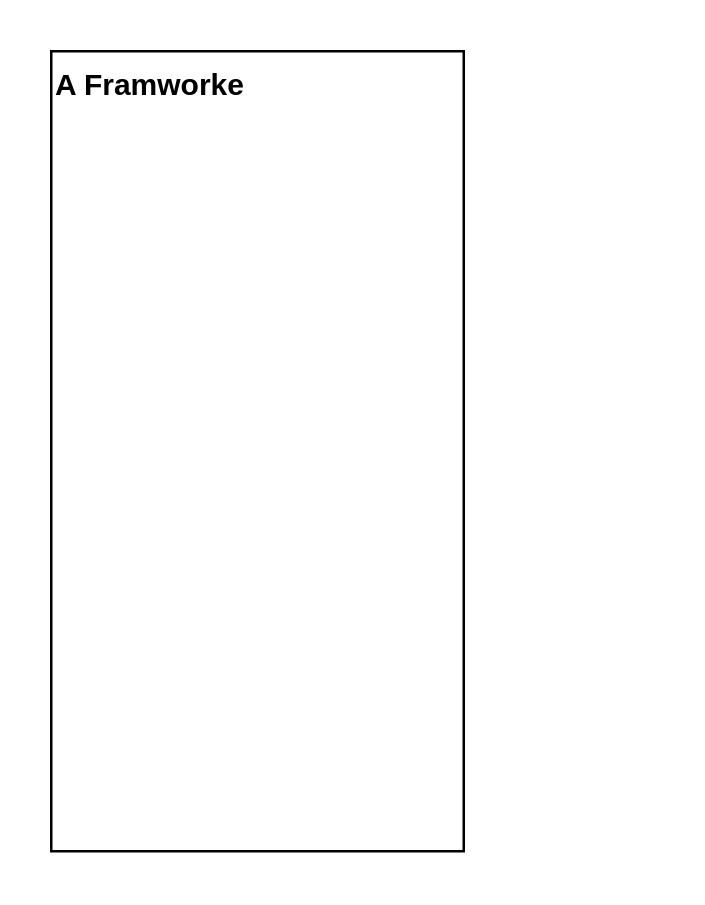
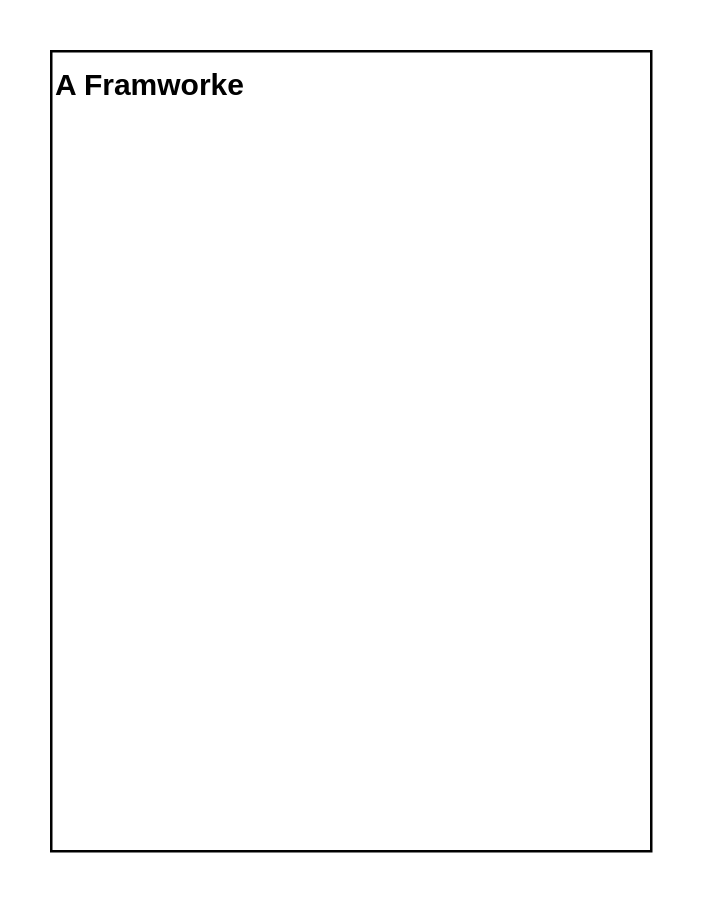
- <mxCell id="2" value="&lt;b&gt;A Framworke&lt;/b&gt;" style="rounded=0;whiteSpace=wrap;html=1;align=left;verticalAlign=top;" vertex="1" parent="1"><mxGeometry x="20" y="20" width="165" height="320" as="geometry" /></mxCell>
+ <mxCell id="2" value="&lt;b&gt;A Framworke&lt;/b&gt;" style="rounded=0;whiteSpace=wrap;html=1;align=left;verticalAlign=top;" vertex="1" parent="1"><mxGeometry x="20" y="20" width="240" height="320" as="geometry" /></mxCell>
